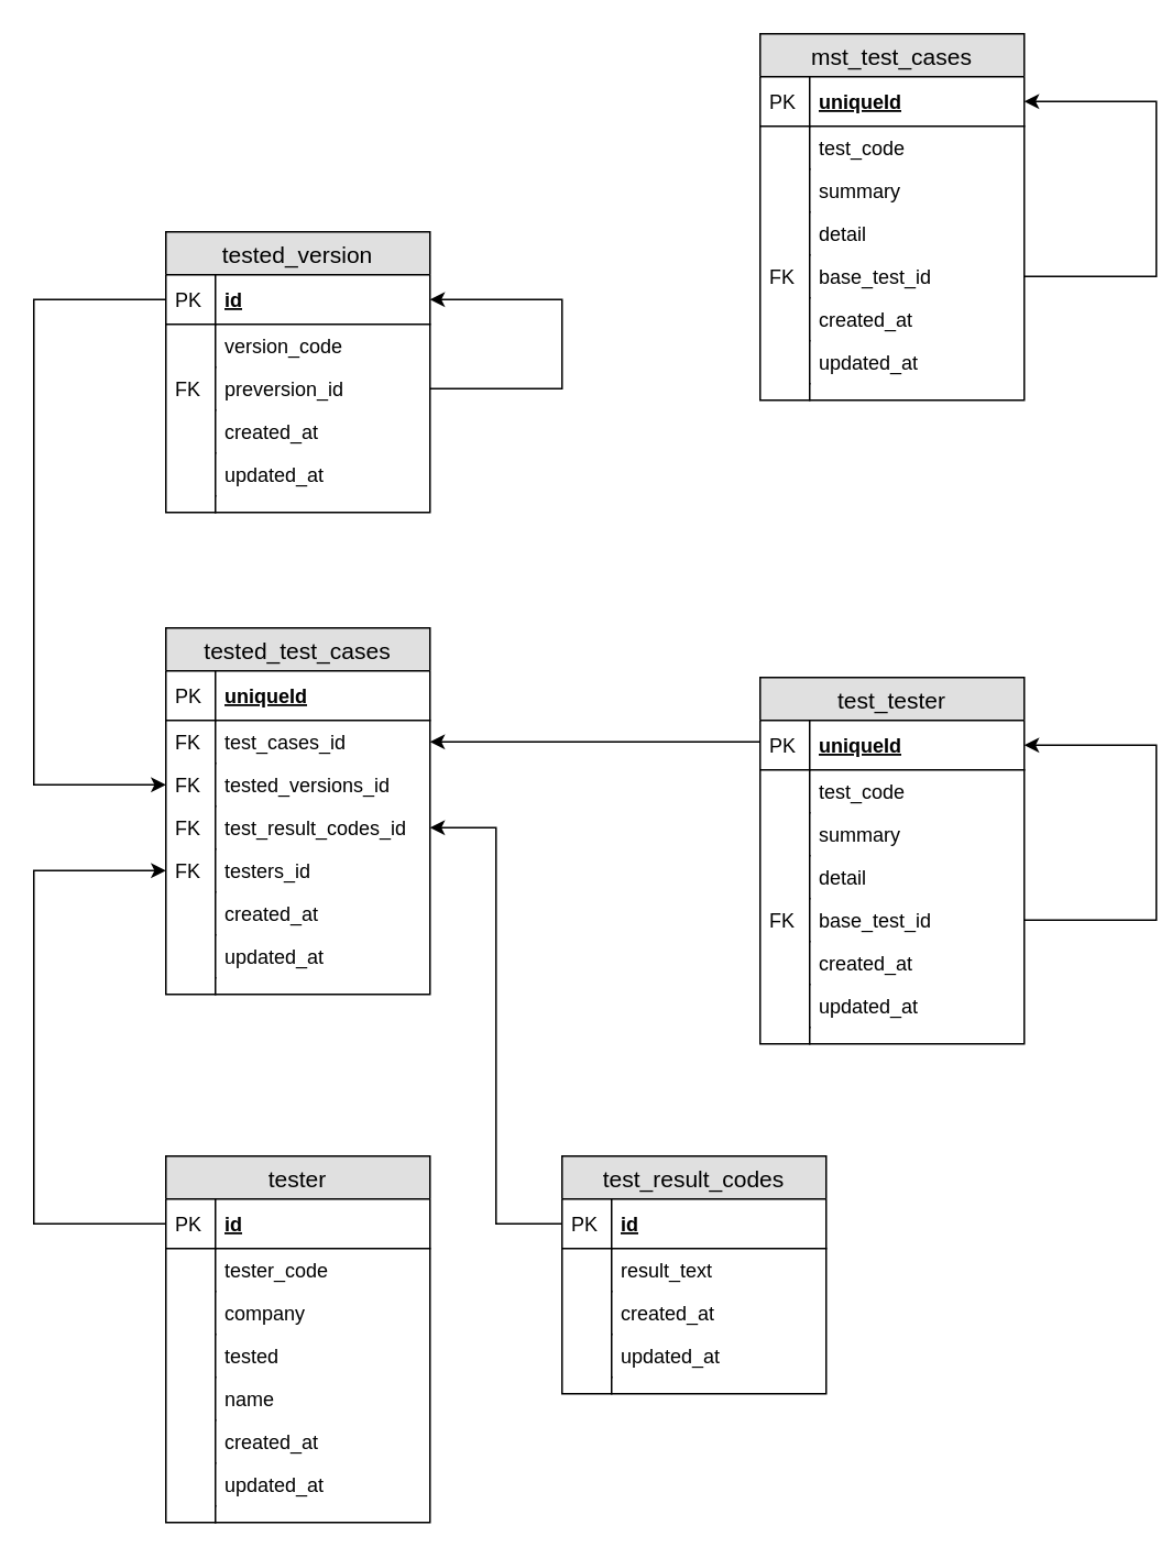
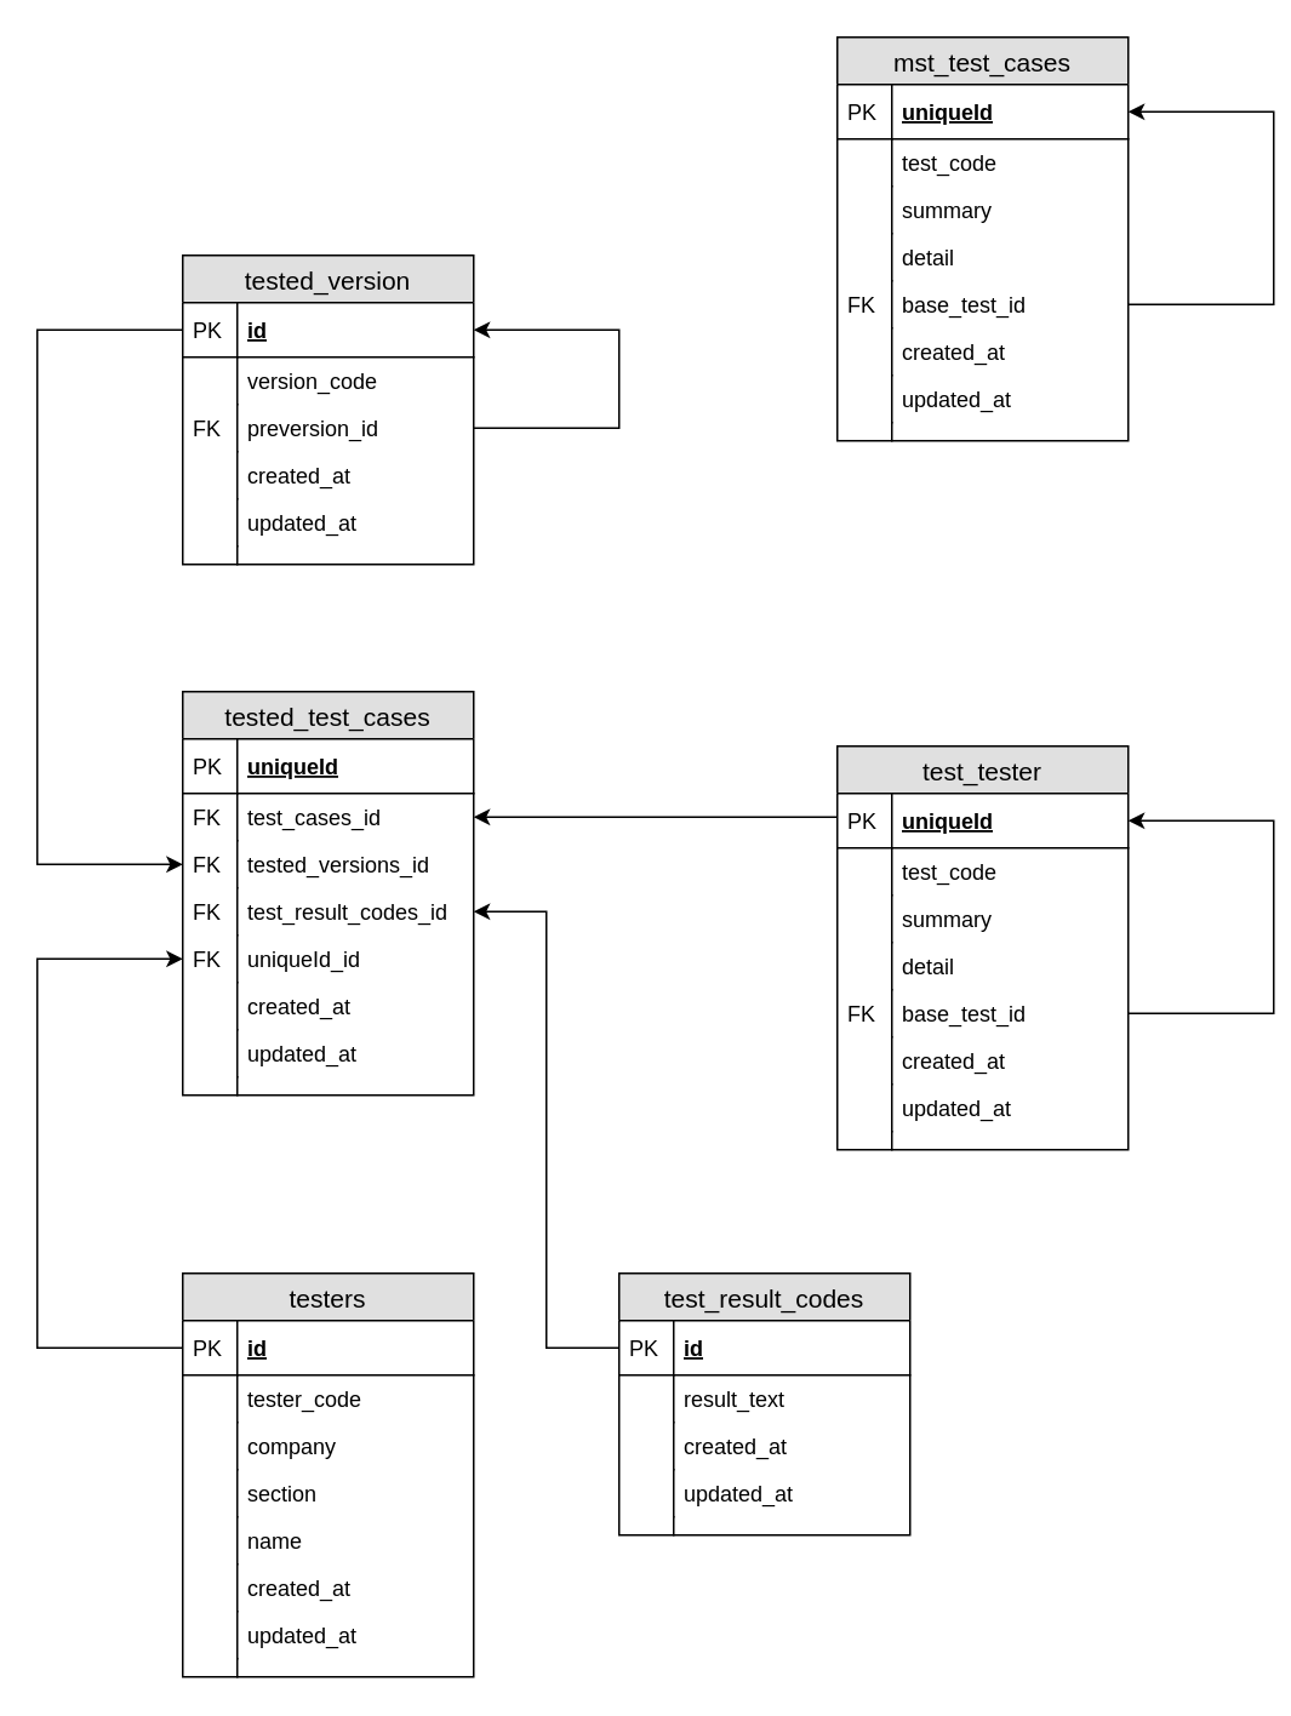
- <mxCell id="89" value="testers_id" style="shape=partialRectangle;top=0;left=0;right=0;bottom=0;align=left;verticalAlign=top;fillColor=none;spacingLeft=34;spacingRight=4;overflow=hidden;rotatable=0;points=[[0,0.5],[1,0.5]];portConstraint=eastwest;dropTarget=0;fontSize=12;" parent="80" vertex="1"><mxGeometry y="134" width="160" height="26" as="geometry" /></mxCell>
+ <mxCell id="89" value="uniqueId_id" style="shape=partialRectangle;top=0;left=0;right=0;bottom=0;align=left;verticalAlign=top;fillColor=none;spacingLeft=34;spacingRight=4;overflow=hidden;rotatable=0;points=[[0,0.5],[1,0.5]];portConstraint=eastwest;dropTarget=0;fontSize=12;" parent="80" vertex="1"><mxGeometry y="134" width="160" height="26" as="geometry" /></mxCell>
- <mxCell id="13" value="tester" style="swimlane;fontStyle=0;childLayout=stackLayout;horizontal=1;startSize=26;fillColor=#e0e0e0;horizontalStack=0;resizeParent=1;resizeParentMax=0;resizeLast=0;collapsible=1;marginBottom=0;swimlaneFillColor=#ffffff;align=center;fontSize=14;" parent="1" vertex="1"><mxGeometry x="100" y="700" width="160" height="222" as="geometry" /></mxCell>
+ <mxCell id="13" value="testers" style="swimlane;fontStyle=0;childLayout=stackLayout;horizontal=1;startSize=26;fillColor=#e0e0e0;horizontalStack=0;resizeParent=1;resizeParentMax=0;resizeLast=0;collapsible=1;marginBottom=0;swimlaneFillColor=#ffffff;align=center;fontSize=14;" parent="1" vertex="1"><mxGeometry x="100" y="700" width="160" height="222" as="geometry" /></mxCell>
- <mxCell id="20" value="tested" style="shape=partialRectangle;top=0;left=0;right=0;bottom=0;align=left;verticalAlign=top;fillColor=none;spacingLeft=34;spacingRight=4;overflow=hidden;rotatable=0;points=[[0,0.5],[1,0.5]];portConstraint=eastwest;dropTarget=0;fontSize=12;" parent="13" vertex="1"><mxGeometry y="108" width="160" height="26" as="geometry" /></mxCell>
+ <mxCell id="20" value="section" style="shape=partialRectangle;top=0;left=0;right=0;bottom=0;align=left;verticalAlign=top;fillColor=none;spacingLeft=34;spacingRight=4;overflow=hidden;rotatable=0;points=[[0,0.5],[1,0.5]];portConstraint=eastwest;dropTarget=0;fontSize=12;" parent="13" vertex="1"><mxGeometry y="108" width="160" height="26" as="geometry" /></mxCell>
